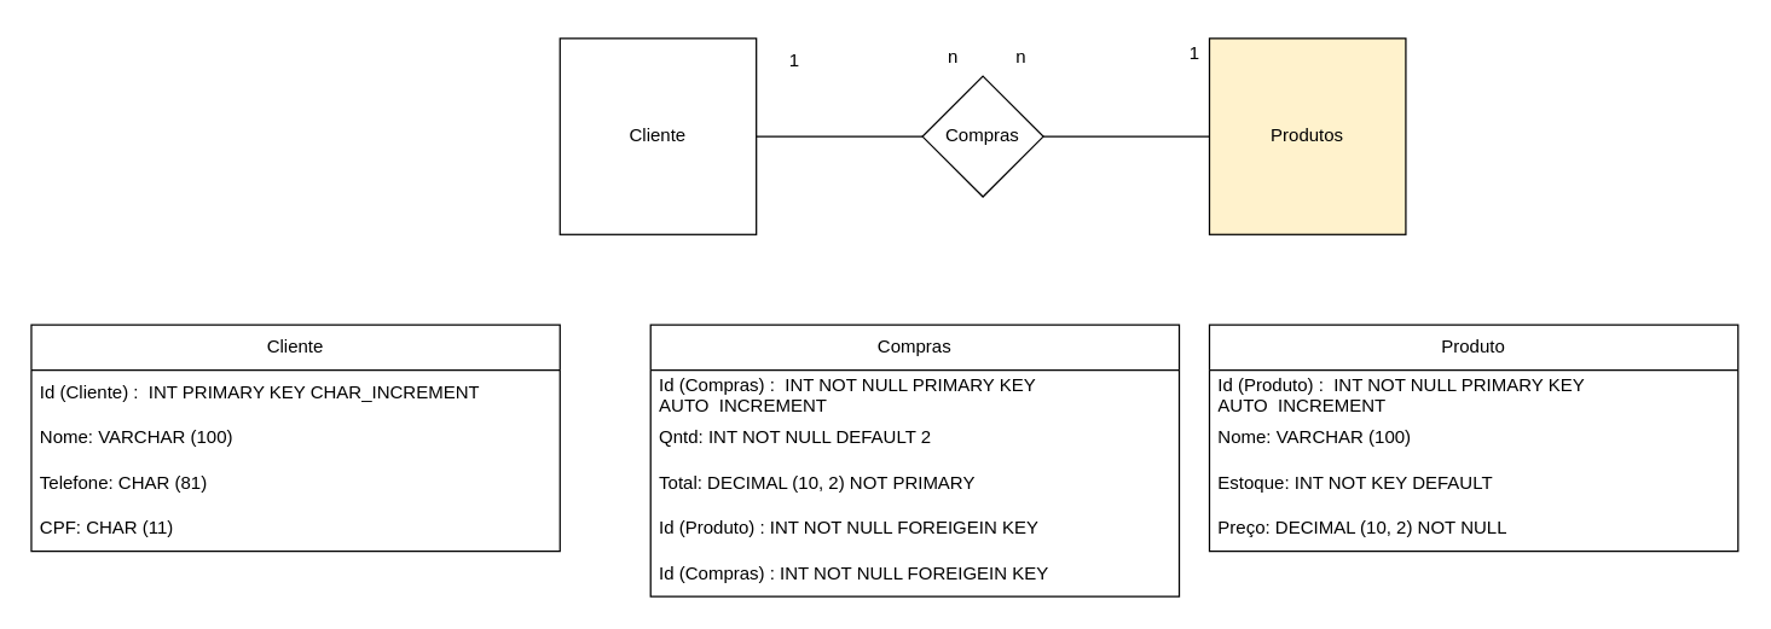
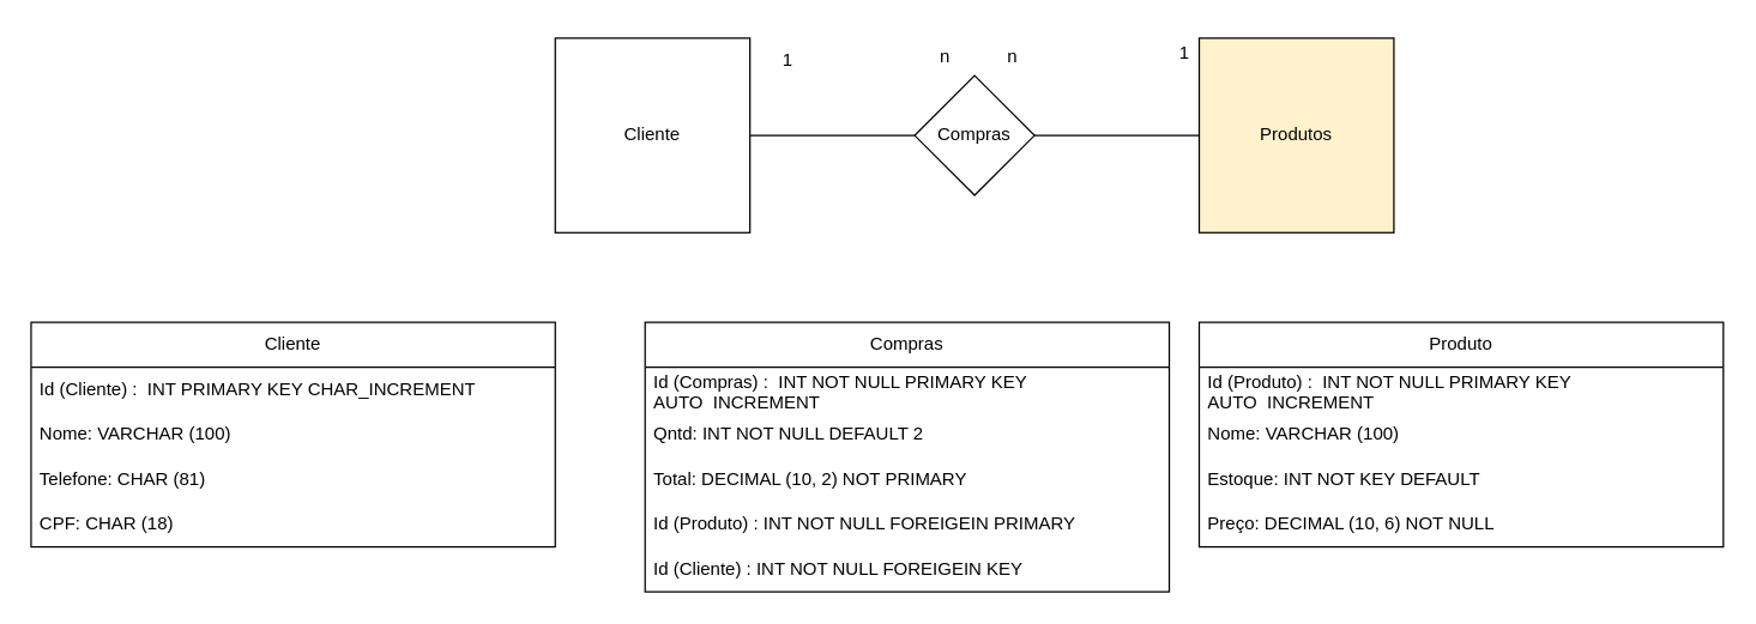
- <mxCell id="11" value="CPF: CHAR (11)" style="text;strokeColor=none;fillColor=none;align=left;verticalAlign=middle;spacingLeft=4;spacingRight=4;overflow=hidden;points=[[0,0.5],[1,0.5]];portConstraint=eastwest;rotatable=0;whiteSpace=wrap;html=1;" parent="7" vertex="1"><mxGeometry y="120" width="350" height="30" as="geometry" /></mxCell>
+ <mxCell id="11" value="CPF: CHAR (18)" style="text;strokeColor=none;fillColor=none;align=left;verticalAlign=middle;spacingLeft=4;spacingRight=4;overflow=hidden;points=[[0,0.5],[1,0.5]];portConstraint=eastwest;rotatable=0;whiteSpace=wrap;html=1;" parent="7" vertex="1"><mxGeometry y="120" width="350" height="30" as="geometry" /></mxCell>
- <mxCell id="16" value="Id (Produto) : INT NOT NULL FOREIGEIN KEY" style="text;strokeColor=none;fillColor=none;align=left;verticalAlign=middle;spacingLeft=4;spacingRight=4;overflow=hidden;points=[[0,0.5],[1,0.5]];portConstraint=eastwest;rotatable=0;whiteSpace=wrap;html=1;" parent="12" vertex="1"><mxGeometry y="120" width="350" height="30" as="geometry" /></mxCell>
+ <mxCell id="16" value="Id (Produto) : INT NOT NULL FOREIGEIN PRIMARY" style="text;strokeColor=none;fillColor=none;align=left;verticalAlign=middle;spacingLeft=4;spacingRight=4;overflow=hidden;points=[[0,0.5],[1,0.5]];portConstraint=eastwest;rotatable=0;whiteSpace=wrap;html=1;" parent="12" vertex="1"><mxGeometry y="120" width="350" height="30" as="geometry" /></mxCell>
- <mxCell id="26" value="Preço: DECIMAL (10, 2) NOT NULL" style="text;strokeColor=none;fillColor=none;align=left;verticalAlign=middle;spacingLeft=4;spacingRight=4;overflow=hidden;points=[[0,0.5],[1,0.5]];portConstraint=eastwest;rotatable=0;whiteSpace=wrap;html=1;" parent="22" vertex="1"><mxGeometry y="120" width="350" height="30" as="geometry" /></mxCell>
+ <mxCell id="26" value="Preço: DECIMAL (10, 6) NOT NULL" style="text;strokeColor=none;fillColor=none;align=left;verticalAlign=middle;spacingLeft=4;spacingRight=4;overflow=hidden;points=[[0,0.5],[1,0.5]];portConstraint=eastwest;rotatable=0;whiteSpace=wrap;html=1;" parent="22" vertex="1"><mxGeometry y="120" width="350" height="30" as="geometry" /></mxCell>
- <mxCell id="17" value="Id (Compras) : INT NOT NULL FOREIGEIN KEY" style="text;strokeColor=none;fillColor=none;align=left;verticalAlign=middle;spacingLeft=4;spacingRight=4;overflow=hidden;points=[[0,0.5],[1,0.5]];portConstraint=eastwest;rotatable=0;whiteSpace=wrap;html=1;" parent="12" vertex="1"><mxGeometry y="150" width="350" height="30" as="geometry" /></mxCell>
+ <mxCell id="17" value="Id (Cliente) : INT NOT NULL FOREIGEIN KEY" style="text;strokeColor=none;fillColor=none;align=left;verticalAlign=middle;spacingLeft=4;spacingRight=4;overflow=hidden;points=[[0,0.5],[1,0.5]];portConstraint=eastwest;rotatable=0;whiteSpace=wrap;html=1;" parent="12" vertex="1"><mxGeometry y="150" width="350" height="30" as="geometry" /></mxCell>
